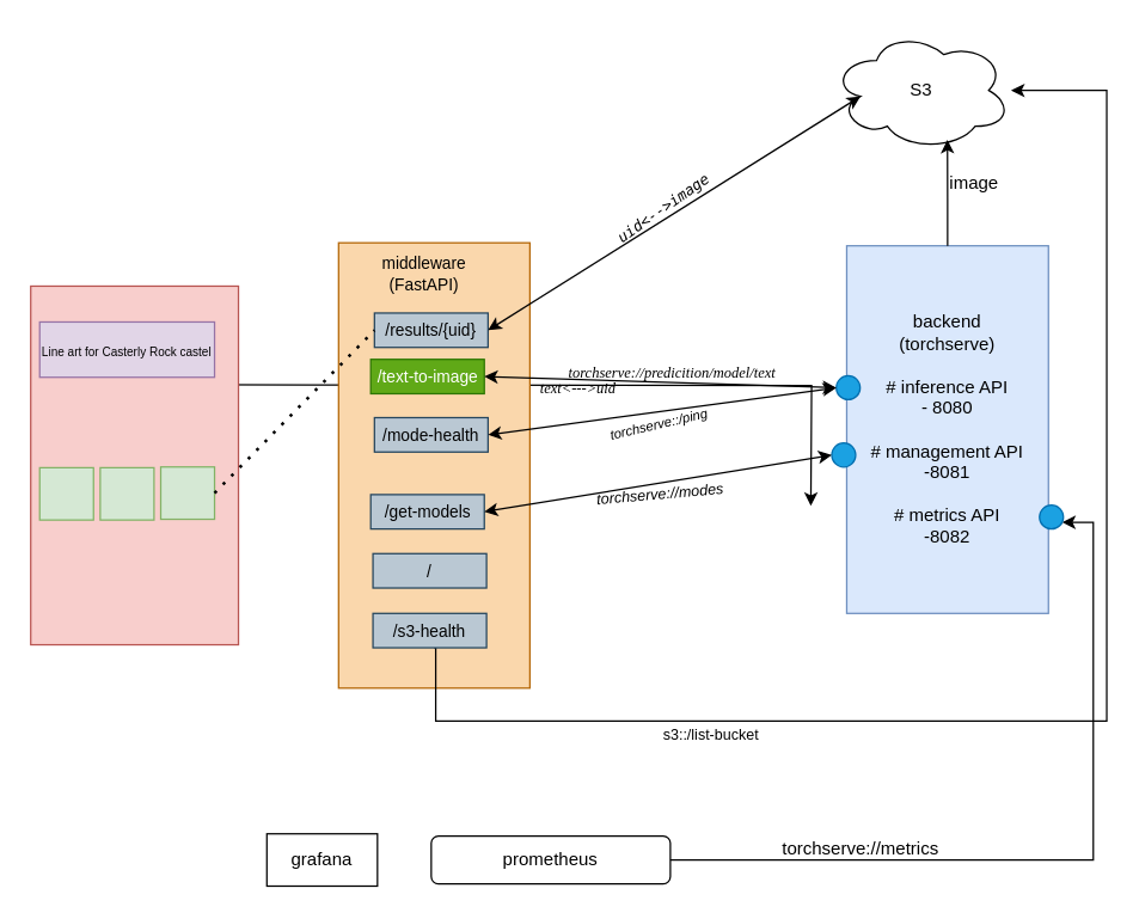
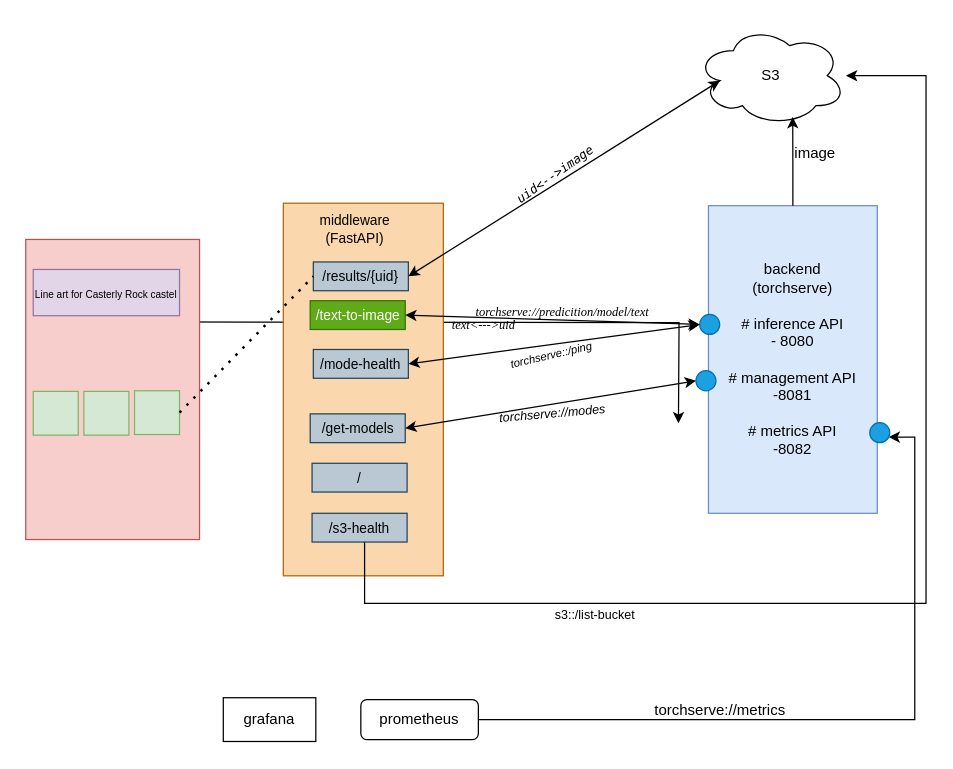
- <mxCell id="29" value="prometheus" style="rounded=1;whiteSpace=wrap;html=1;" vertex="1" parent="1"><mxGeometry x="288" y="559" width="160" height="32" as="geometry" /></mxCell>
+ <mxCell id="29" value="prometheus" style="rounded=1;whiteSpace=wrap;html=1;" vertex="1" parent="1"><mxGeometry x="288" y="559" width="94" height="32" as="geometry" /></mxCell>
